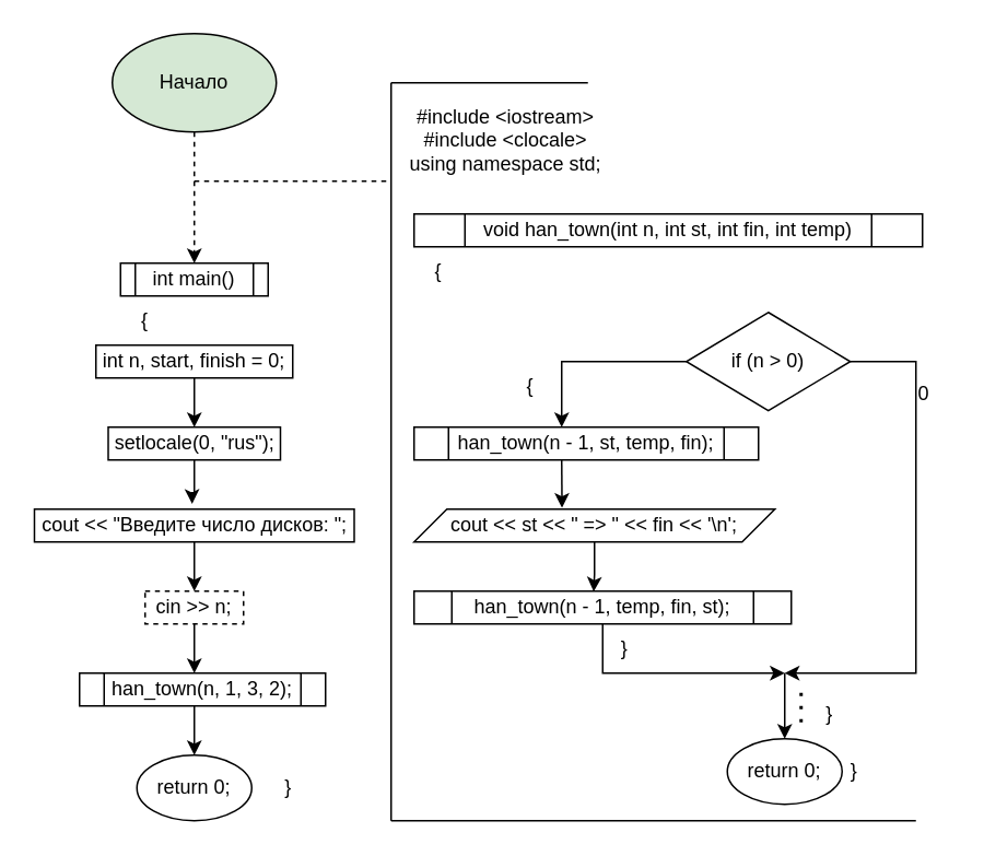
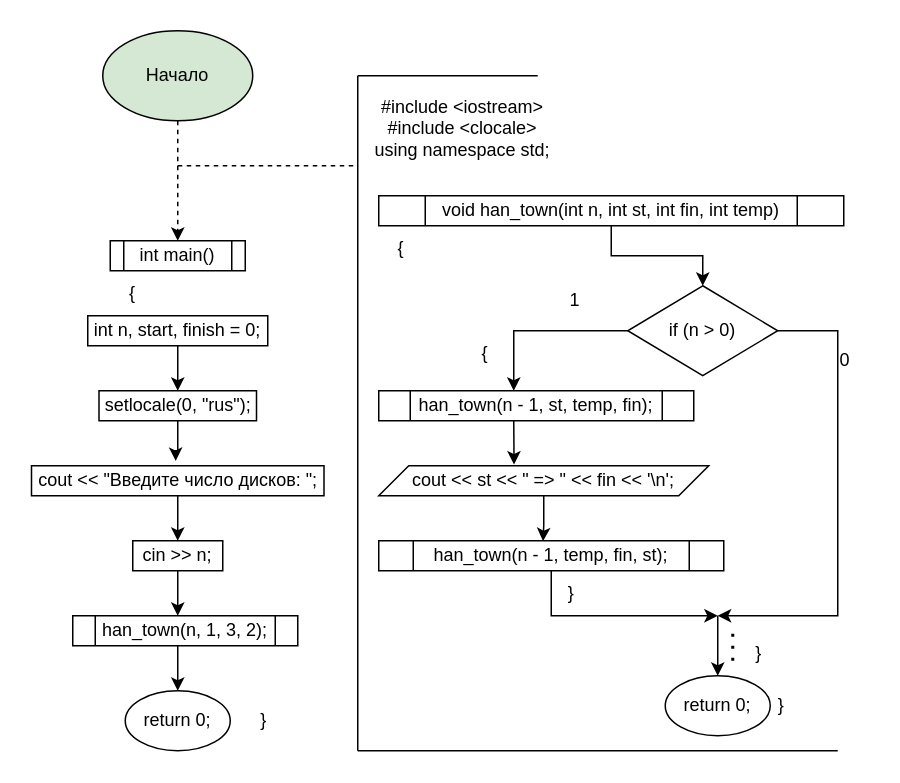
+ <mxCell id="9" style="edgeStyle=orthogonalEdgeStyle;rounded=0;orthogonalLoop=1;jettySize=auto;html=1;entryX=0.5;entryY=0;entryDx=0;entryDy=0;" edge="1" parent="1" source="10" target="13"><mxGeometry relative="1" as="geometry" /></mxCell>
+ <mxCell id="30" value="1" style="text;html=1;align=center;verticalAlign=middle;whiteSpace=wrap;rounded=0;" vertex="1" parent="1"><mxGeometry x="368" y="190" width="30" height="20" as="geometry" /></mxCell>
- <mxCell id="23" value="cin &amp;gt;&amp;gt; n;" style="rounded=0;whiteSpace=wrap;html=1;dashed=1;" vertex="1" parent="1"><mxGeometry x="88" y="360" width="60" height="20" as="geometry" /></mxCell>
+ <mxCell id="23" value="cin &amp;gt;&amp;gt; n;" style="rounded=0;whiteSpace=wrap;html=1;" vertex="1" parent="1"><mxGeometry x="88" y="360" width="60" height="20" as="geometry" /></mxCell>
